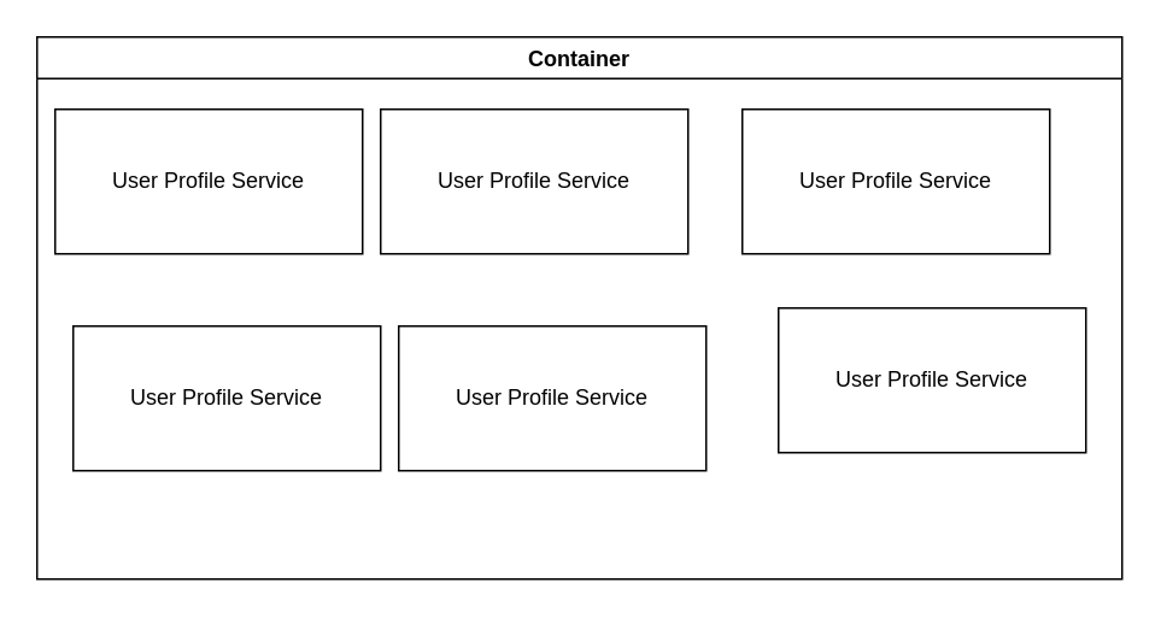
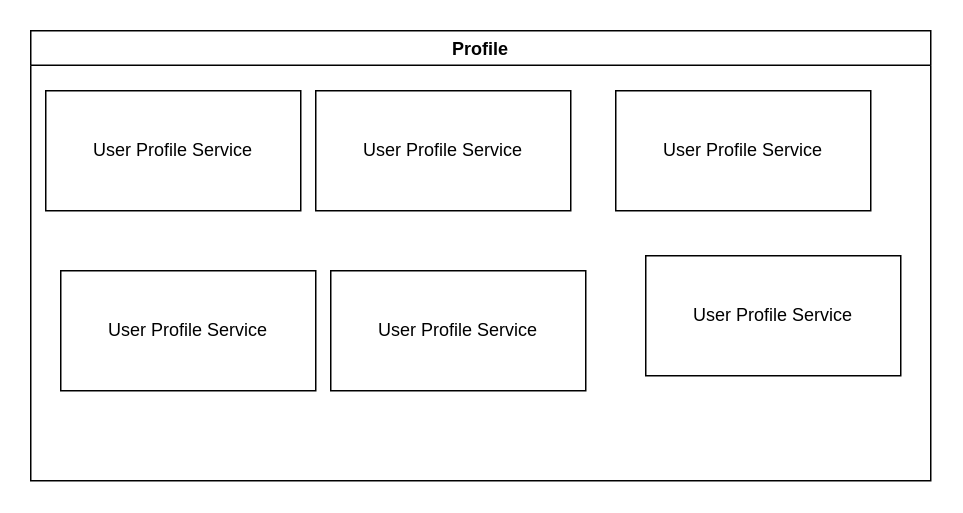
- <mxCell id="2" value="Container" style="swimlane;startSize=23;" vertex="1" parent="1"><mxGeometry x="20" y="20" width="600" height="300" as="geometry" /></mxCell>
+ <mxCell id="2" value="Profile" style="swimlane;startSize=23;" vertex="1" parent="1"><mxGeometry x="20" y="20" width="600" height="300" as="geometry" /></mxCell>
